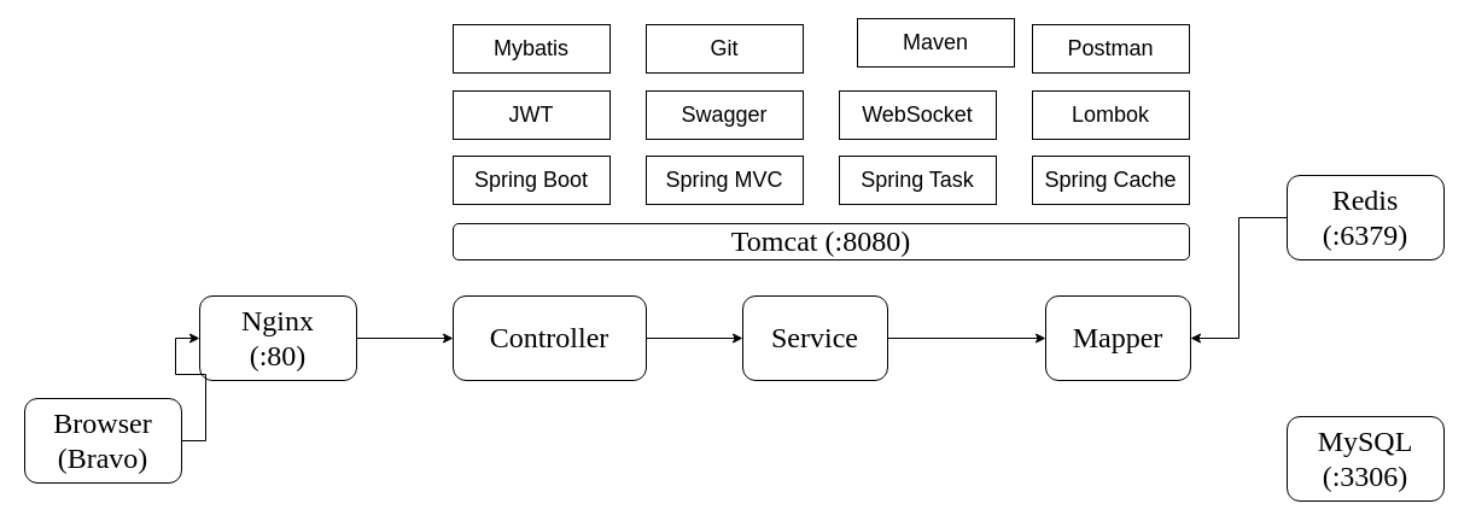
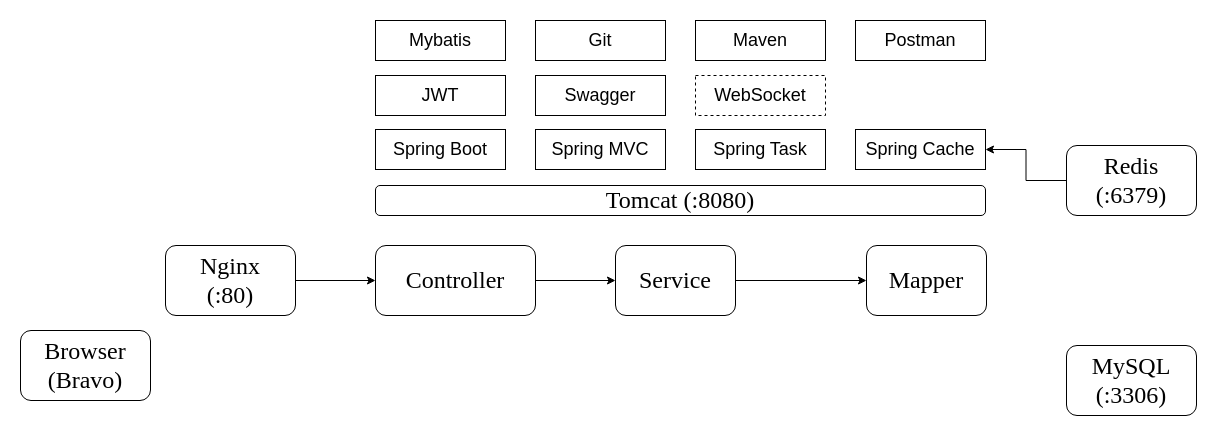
- <mxCell id="26" value="&lt;span style=&quot;font-size: 18px;&quot;&gt;Maven&lt;/span&gt;" style="rounded=0;whiteSpace=wrap;html=1;" vertex="1" parent="1"><mxGeometry x="710" y="15" width="130" height="40" as="geometry" /></mxCell>
+ <mxCell id="26" value="&lt;span style=&quot;font-size: 18px;&quot;&gt;Maven&lt;/span&gt;" style="rounded=0;whiteSpace=wrap;html=1;" vertex="1" parent="1"><mxGeometry x="695" y="20" width="130" height="40" as="geometry" /></mxCell>
- <mxCell id="21" value="&lt;span style=&quot;font-size: 18px;&quot;&gt;WebSocket&lt;/span&gt;" style="rounded=0;whiteSpace=wrap;html=1;" vertex="1" parent="1"><mxGeometry x="695" y="75" width="130" height="40" as="geometry" /></mxCell>
+ <mxCell id="21" value="&lt;span style=&quot;font-size: 18px;&quot;&gt;WebSocket&lt;/span&gt;" style="rounded=0;whiteSpace=wrap;html=1;dashed=1;" vertex="1" parent="1"><mxGeometry x="695" y="75" width="130" height="40" as="geometry" /></mxCell>
- <mxCell id="22" value="&lt;span style=&quot;font-size: 18px;&quot;&gt;Lombok&lt;/span&gt;" style="rounded=0;whiteSpace=wrap;html=1;" vertex="1" parent="1"><mxGeometry x="855" y="75" width="130" height="40" as="geometry" /></mxCell>
- <mxCell id="7" style="edgeStyle=orthogonalEdgeStyle;rounded=0;orthogonalLoop=1;jettySize=auto;html=1;entryX=1;entryY=0.5;entryDx=0;entryDy=0;" edge="1" parent="1" source="8" target="11"><mxGeometry relative="1" as="geometry" /></mxCell>
+ <mxCell id="7" style="edgeStyle=orthogonalEdgeStyle;rounded=0;orthogonalLoop=1;jettySize=auto;html=1;" edge="1" parent="1" source="8" target="18"><mxGeometry relative="1" as="geometry" /></mxCell>
- <mxCell id="9" style="edgeStyle=orthogonalEdgeStyle;rounded=0;orthogonalLoop=1;jettySize=auto;html=1;entryX=0;entryY=0.5;entryDx=0;entryDy=0;" edge="1" parent="1" source="10" target="3"><mxGeometry relative="1" as="geometry" /></mxCell>
